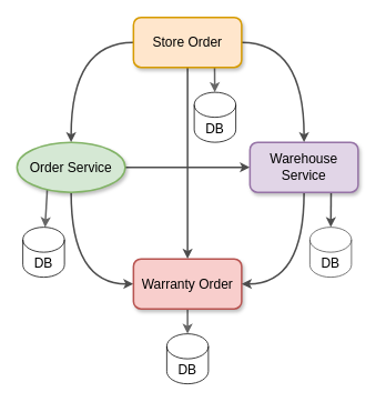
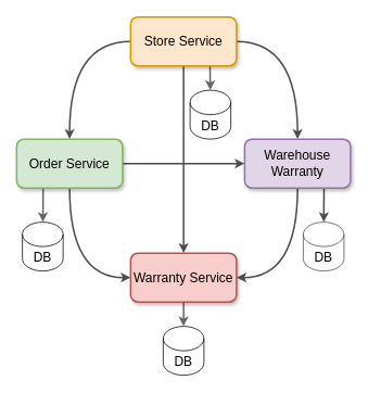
- <mxCell id="15" value="&lt;font style=&quot;font-size: 16px;&quot;&gt;Store Order&lt;/font&gt;" style="rounded=1;whiteSpace=wrap;html=1;shadow=1;fillColor=#ffe6cc;strokeColor=#d79b00;fontSize=16;strokeWidth=2;" vertex="1" parent="1"><mxGeometry x="160" y="20" width="130" height="60" as="geometry" /></mxCell>
+ <mxCell id="15" value="&lt;font style=&quot;font-size: 16px;&quot;&gt;Store Service&lt;/font&gt;" style="rounded=1;whiteSpace=wrap;html=1;shadow=1;fillColor=#ffe6cc;strokeColor=#d79b00;fontSize=16;strokeWidth=2;" vertex="1" parent="1"><mxGeometry x="160" y="20" width="130" height="60" as="geometry" /></mxCell>
- <mxCell id="5" value="&lt;font style=&quot;font-size: 16px&quot;&gt;Order Service&lt;/font&gt;" style="ellipse;whiteSpace=wrap;html=1;shadow=1;fillColor=#d5e8d4;strokeColor=#82b366;fontSize=16;strokeWidth=2;" vertex="1" parent="1"><mxGeometry x="20" y="170" width="130" height="60" as="geometry" /></mxCell>
+ <mxCell id="5" value="&lt;font style=&quot;font-size: 16px&quot;&gt;Order Service&lt;/font&gt;" style="rounded=1;whiteSpace=wrap;html=1;shadow=1;fillColor=#d5e8d4;strokeColor=#82b366;fontSize=16;strokeWidth=2;" vertex="1" parent="1"><mxGeometry x="20" y="170" width="130" height="60" as="geometry" /></mxCell>
- <mxCell id="10" value="&lt;font style=&quot;font-size: 16px&quot;&gt;Warehouse Service&lt;/font&gt;" style="rounded=1;whiteSpace=wrap;html=1;shadow=1;fillColor=#e1d5e7;strokeColor=#9673a6;fontSize=16;strokeWidth=2;" vertex="1" parent="1"><mxGeometry x="300" y="170" width="130" height="60" as="geometry" /></mxCell>
+ <mxCell id="10" value="&lt;font style=&quot;font-size: 16px&quot;&gt;Warehouse Warranty&lt;/font&gt;" style="rounded=1;whiteSpace=wrap;html=1;shadow=1;fillColor=#e1d5e7;strokeColor=#9673a6;fontSize=16;strokeWidth=2;" vertex="1" parent="1"><mxGeometry x="300" y="170" width="130" height="60" as="geometry" /></mxCell>
- <mxCell id="7" value="&lt;font style=&quot;font-size: 16px&quot;&gt;Warranty Order&lt;/font&gt;" style="rounded=1;whiteSpace=wrap;html=1;shadow=1;fillColor=#f8cecc;strokeColor=#b85450;fontSize=16;strokeWidth=2;" vertex="1" parent="1"><mxGeometry x="160" y="310" width="130" height="60" as="geometry" /></mxCell>
+ <mxCell id="7" value="&lt;font style=&quot;font-size: 16px&quot;&gt;Warranty Service&lt;/font&gt;" style="rounded=1;whiteSpace=wrap;html=1;shadow=1;fillColor=#f8cecc;strokeColor=#b85450;fontSize=16;strokeWidth=2;" vertex="1" parent="1"><mxGeometry x="160" y="310" width="130" height="60" as="geometry" /></mxCell>
